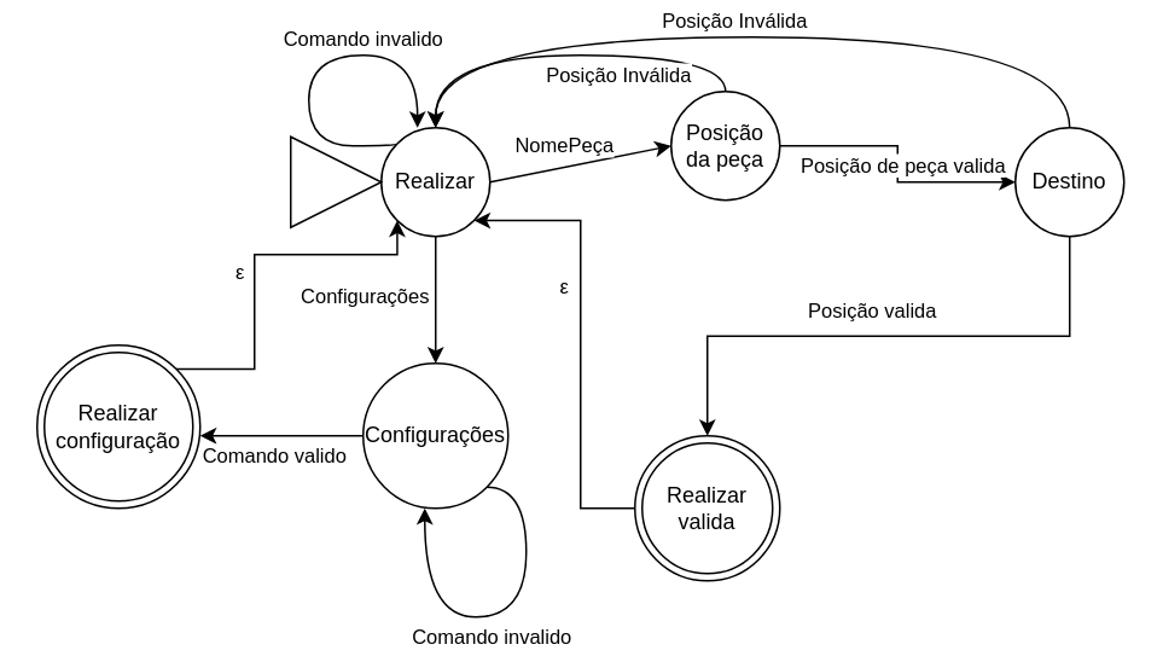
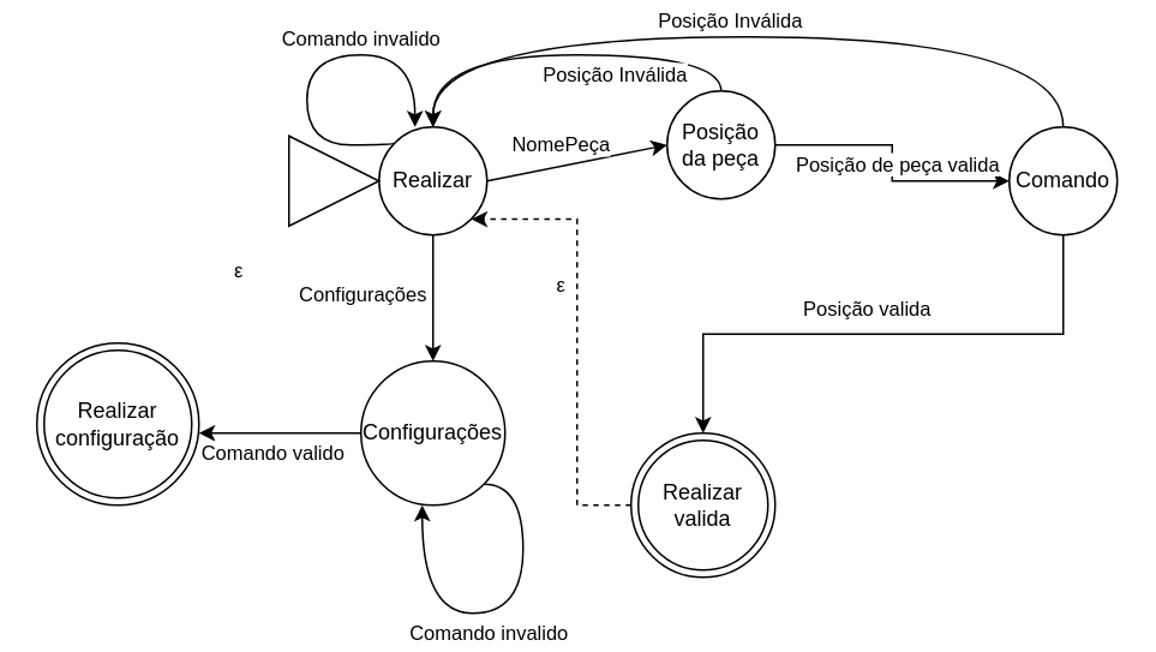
- <mxCell id="18" value="Destino" style="shape=ellipse;html=1;dashed=0;whiteSpace=wrap;aspect=fixed;perimeter=ellipsePerimeter;" vertex="1" parent="1"><mxGeometry x="560" y="70" width="60" height="60" as="geometry" /></mxCell>
+ <mxCell id="18" value="Comando" style="shape=ellipse;html=1;dashed=0;whiteSpace=wrap;aspect=fixed;perimeter=ellipsePerimeter;" vertex="1" parent="1"><mxGeometry x="560" y="70" width="60" height="60" as="geometry" /></mxCell>
- <mxCell id="28" style="edgeStyle=orthogonalEdgeStyle;rounded=0;orthogonalLoop=1;jettySize=auto;html=1;exitX=1;exitY=0;exitDx=0;exitDy=0;entryX=0;entryY=1;entryDx=0;entryDy=0;" edge="1" parent="1" source="29" target="6"><mxGeometry relative="1" as="geometry"><Array as="points"><mxPoint x="140" y="203" /><mxPoint x="140" y="140" /><mxPoint x="219" y="140" /></Array></mxGeometry></mxCell>
- <mxCell id="20" style="edgeStyle=orthogonalEdgeStyle;rounded=0;orthogonalLoop=1;jettySize=auto;html=1;exitX=0;exitY=0.5;exitDx=0;exitDy=0;entryX=1;entryY=1;entryDx=0;entryDy=0;" edge="1" parent="1" source="22" target="6"><mxGeometry relative="1" as="geometry"><Array as="points"><mxPoint x="320" y="280" /><mxPoint x="320" y="121" /></Array></mxGeometry></mxCell>
+ <mxCell id="20" style="edgeStyle=orthogonalEdgeStyle;rounded=0;orthogonalLoop=1;jettySize=auto;html=1;exitX=0;exitY=0.5;exitDx=0;exitDy=0;entryX=1;entryY=1;entryDx=0;entryDy=0;dashed=1;" edge="1" parent="1" source="22" target="6"><mxGeometry relative="1" as="geometry"><Array as="points"><mxPoint x="320" y="280" /><mxPoint x="320" y="121" /></Array></mxGeometry></mxCell>
